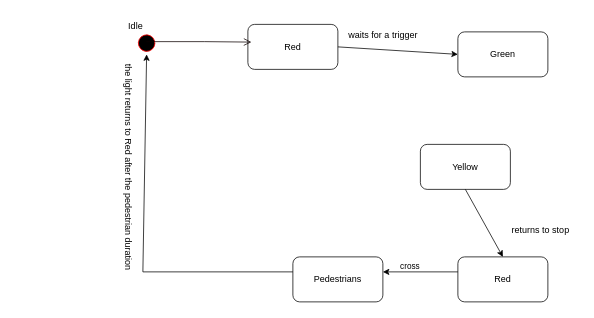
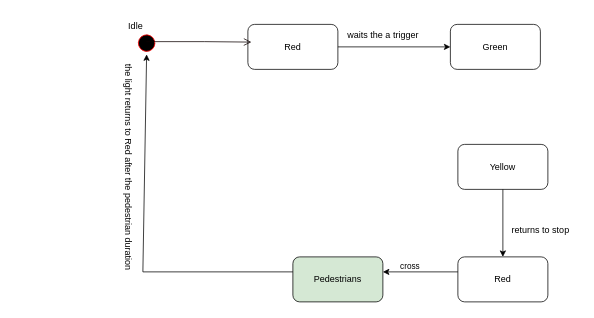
- <mxCell id="8" value="waits for a trigger" style="text;html=1;align=center;verticalAlign=middle;resizable=0;points=[];autosize=1;strokeColor=none;fillColor=none;" vertex="1" parent="1"><mxGeometry x="450" y="32" width="120" height="30" as="geometry" /></mxCell>
+ <mxCell id="8" value="waits the a trigger" style="text;html=1;align=center;verticalAlign=middle;resizable=0;points=[];autosize=1;strokeColor=none;fillColor=none;" vertex="1" parent="1"><mxGeometry x="450" y="32" width="120" height="30" as="geometry" /></mxCell>
- <mxCell id="6" value="Green" style="rounded=1;whiteSpace=wrap;html=1;" vertex="1" parent="1"><mxGeometry x="610" y="42" width="120" height="60" as="geometry" /></mxCell>
+ <mxCell id="6" value="Green" style="rounded=1;whiteSpace=wrap;html=1;" vertex="1" parent="1"><mxGeometry x="600" y="32" width="120" height="60" as="geometry" /></mxCell>
- <mxCell id="9" value="Yellow" style="rounded=1;whiteSpace=wrap;html=1;" vertex="1" parent="1"><mxGeometry x="560" y="192" width="120" height="60" as="geometry" /></mxCell>
+ <mxCell id="9" value="Yellow" style="rounded=1;whiteSpace=wrap;html=1;" vertex="1" parent="1"><mxGeometry x="610" y="192" width="120" height="60" as="geometry" /></mxCell>
- <mxCell id="13" value="Pedestrians" style="rounded=1;whiteSpace=wrap;html=1;" vertex="1" parent="1"><mxGeometry x="390" y="342" width="120" height="60" as="geometry" /></mxCell>
+ <mxCell id="13" value="Pedestrians" style="rounded=1;whiteSpace=wrap;html=1;fillColor=#d5e8d4;" vertex="1" parent="1"><mxGeometry x="390" y="342" width="120" height="60" as="geometry" /></mxCell>
